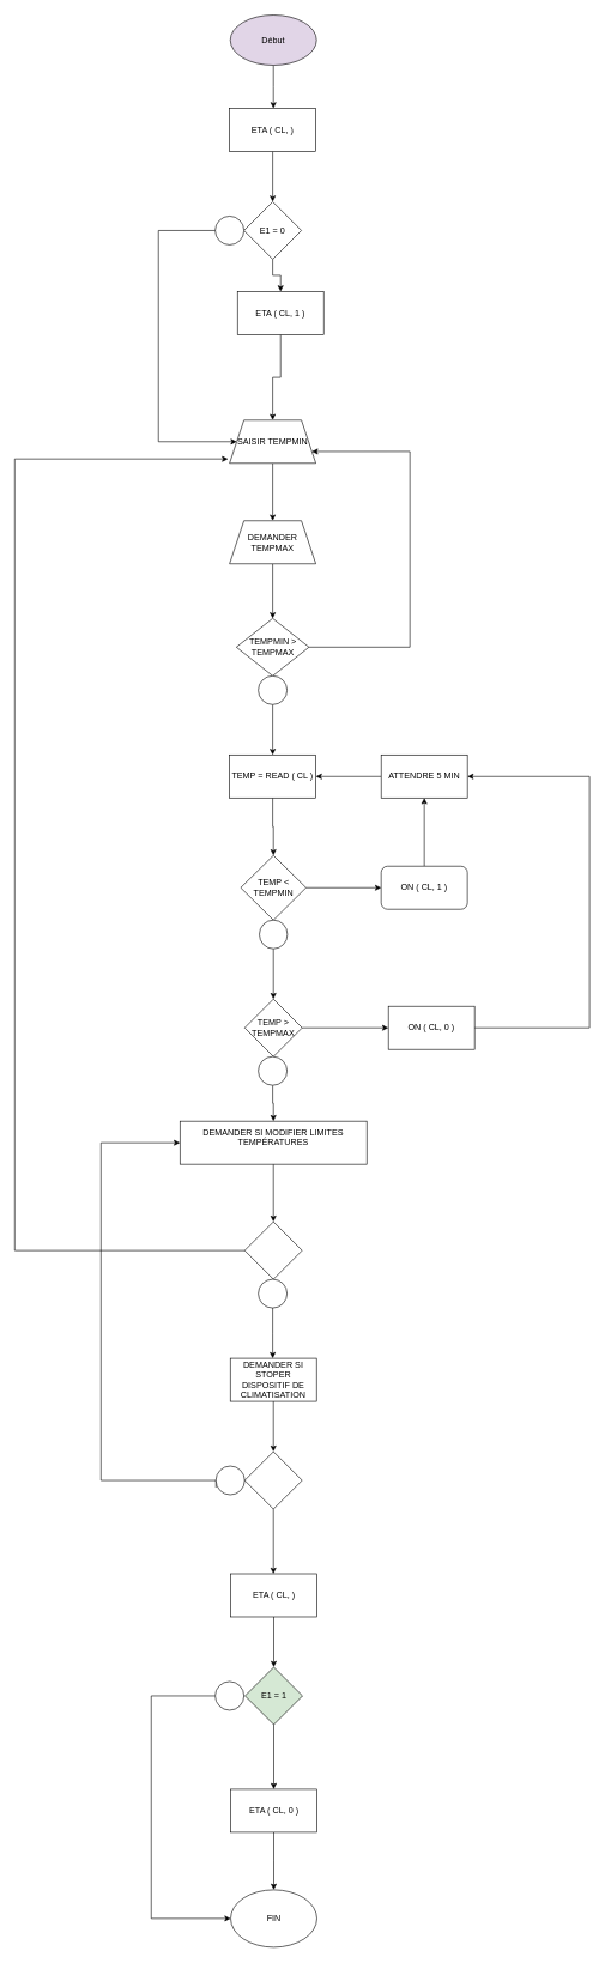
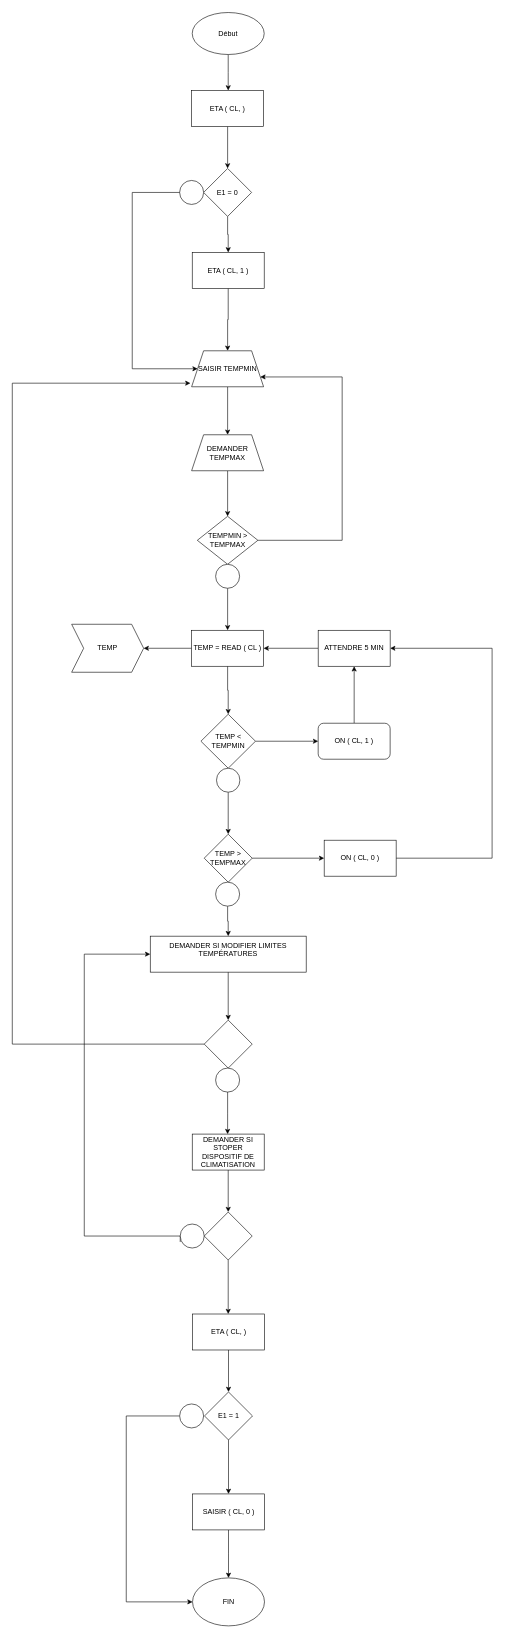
- <mxCell id="3" value="Début" style="ellipse;whiteSpace=wrap;html=1;fillColor=#e1d5e7;" vertex="1" parent="1"><mxGeometry x="320" y="20" width="120" height="70" as="geometry" /></mxCell>
+ <mxCell id="3" value="Début" style="ellipse;whiteSpace=wrap;html=1;" vertex="1" parent="1"><mxGeometry x="320" y="20" width="120" height="70" as="geometry" /></mxCell>
- <mxCell id="10" value="ETA ( CL, 1 )" style="whiteSpace=wrap;html=1;rounded=0;" vertex="1" parent="1"><mxGeometry x="330" y="405" width="120" height="60" as="geometry" /></mxCell>
+ <mxCell id="10" value="ETA ( CL, 1 )" style="whiteSpace=wrap;html=1;rounded=0;" vertex="1" parent="1"><mxGeometry x="320" y="420" width="120" height="60" as="geometry" /></mxCell>
+ <mxCell id="33" value="TEMP" style="shape=step;perimeter=stepPerimeter;whiteSpace=wrap;html=1;fixedSize=1;" vertex="1" parent="1"><mxGeometry x="119" y="1040" width="120" height="80" as="geometry" /></mxCell>
+ <mxCell id="21" value="" style="edgeStyle=orthogonalEdgeStyle;rounded=0;orthogonalLoop=1;jettySize=auto;html=1;" edge="1" parent="1" source="22" target="33"><mxGeometry relative="1" as="geometry" /></mxCell>
- <mxCell id="53" value="E1 = 1" style="rhombus;whiteSpace=wrap;html=1;fillColor=#d5e8d4;" vertex="1" parent="1"><mxGeometry x="340.5" y="2320" width="80" height="80" as="geometry" /></mxCell>
+ <mxCell id="53" value="E1 = 1" style="rhombus;whiteSpace=wrap;html=1;" vertex="1" parent="1"><mxGeometry x="340.5" y="2320" width="80" height="80" as="geometry" /></mxCell>
- <mxCell id="55" value="ETA ( CL, 0 )" style="whiteSpace=wrap;html=1;" vertex="1" parent="1"><mxGeometry x="320.5" y="2490" width="120" height="60" as="geometry" /></mxCell>
+ <mxCell id="55" value="SAISIR ( CL, 0 )" style="whiteSpace=wrap;html=1;" vertex="1" parent="1"><mxGeometry x="320.5" y="2490" width="120" height="60" as="geometry" /></mxCell>
